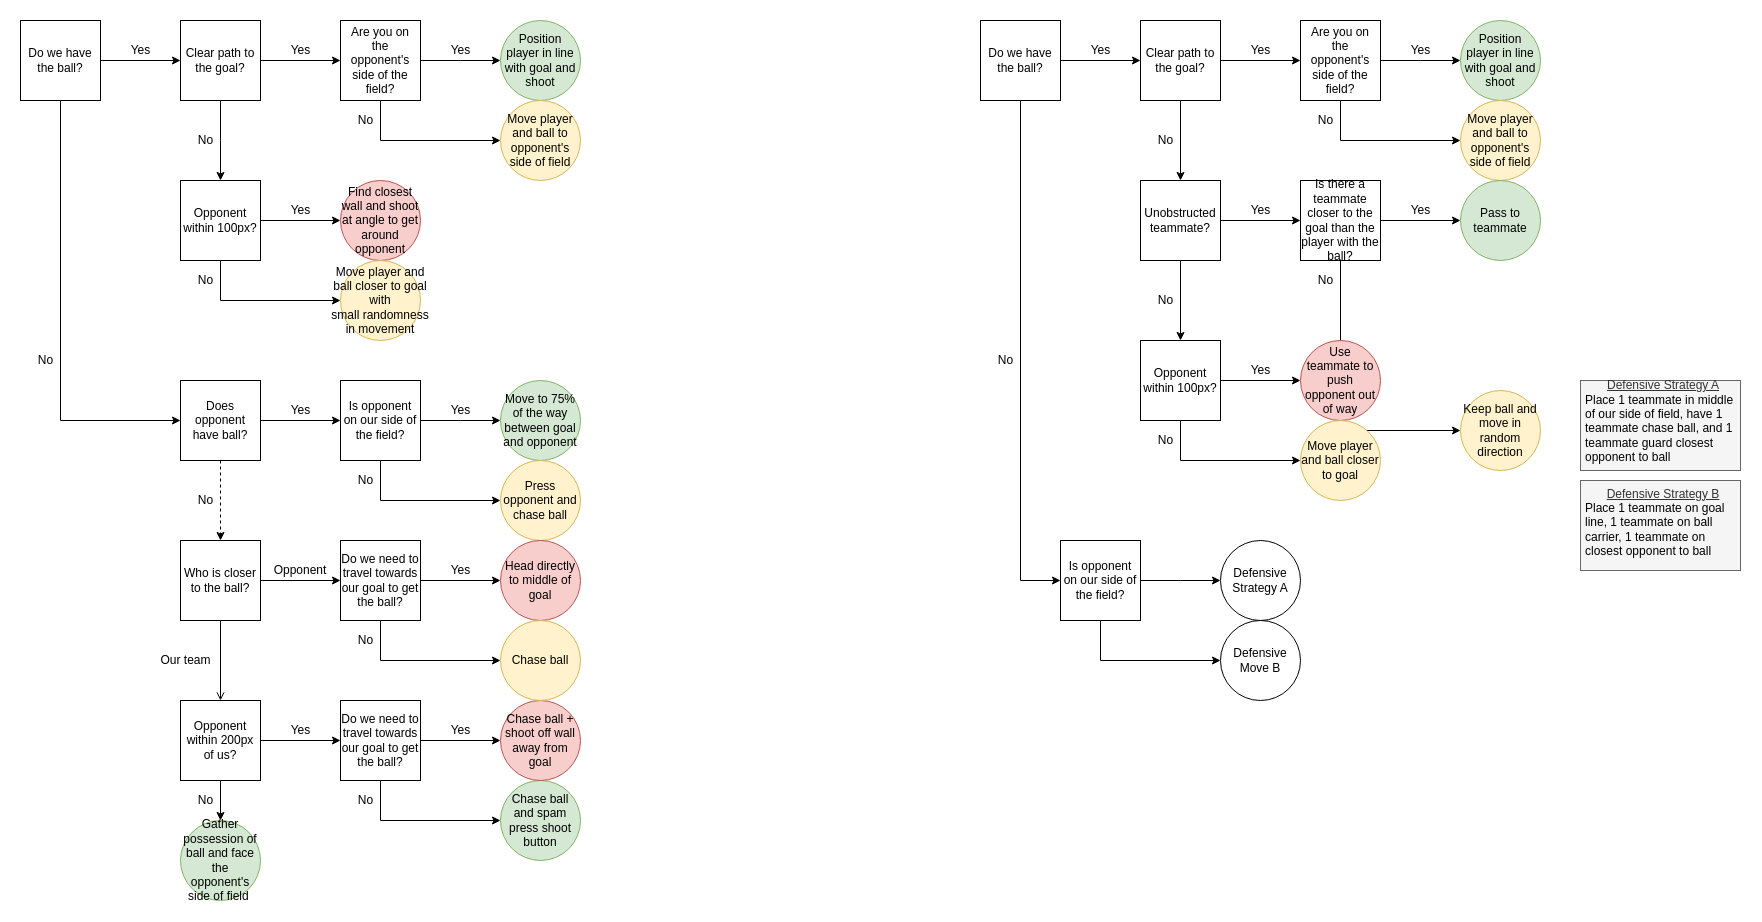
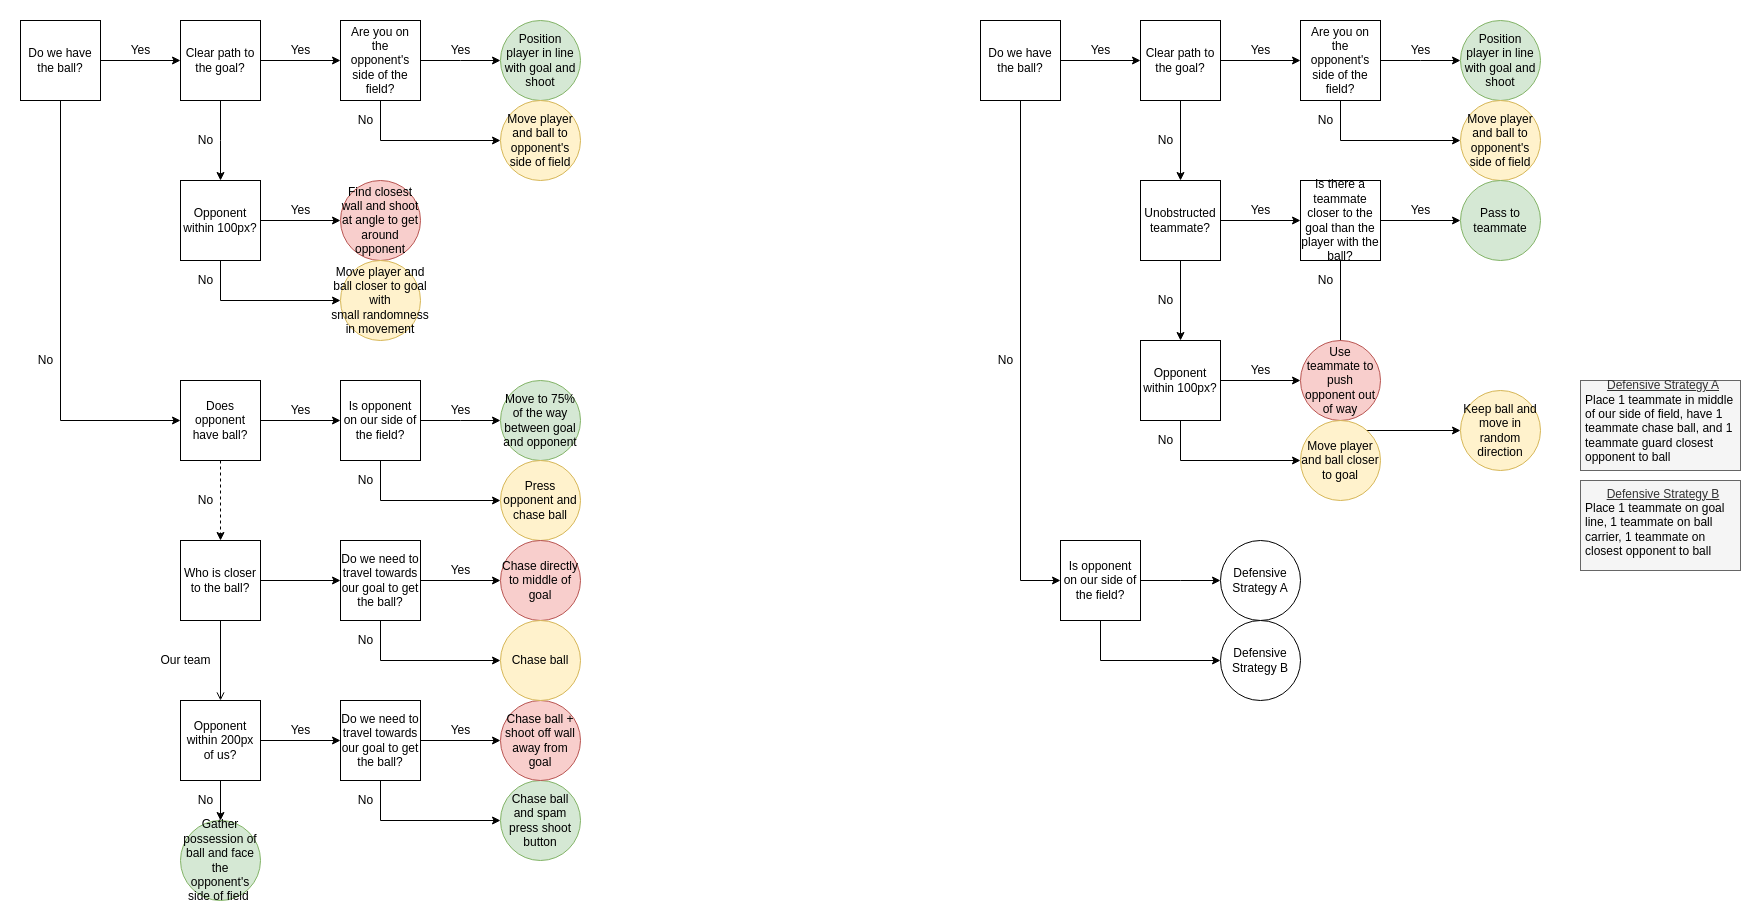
- <mxCell id="103" value="Opponent" style="text;html=1;strokeColor=none;fillColor=none;align=center;verticalAlign=middle;whiteSpace=wrap;rounded=0;" vertex="1" parent="1"><mxGeometry x="280" y="560" width="40" height="20" as="geometry" /></mxCell>
- <mxCell id="104" value="Head directly to middle of goal" style="ellipse;whiteSpace=wrap;html=1;aspect=fixed;fillColor=#f8cecc;strokeColor=#b85450;" vertex="1" parent="1"><mxGeometry x="500" y="540" width="80" height="80" as="geometry" /></mxCell>
+ <mxCell id="104" value="Chase directly to middle of goal" style="ellipse;whiteSpace=wrap;html=1;aspect=fixed;fillColor=#f8cecc;strokeColor=#b85450;" vertex="1" parent="1"><mxGeometry x="500" y="540" width="80" height="80" as="geometry" /></mxCell>
- <mxCell id="72" value="Defensive Move B" style="ellipse;whiteSpace=wrap;html=1;aspect=fixed;" vertex="1" parent="1"><mxGeometry x="1220" y="620" width="80" height="80" as="geometry" /></mxCell>
+ <mxCell id="72" value="Defensive Strategy B" style="ellipse;whiteSpace=wrap;html=1;aspect=fixed;" vertex="1" parent="1"><mxGeometry x="1220" y="620" width="80" height="80" as="geometry" /></mxCell>
